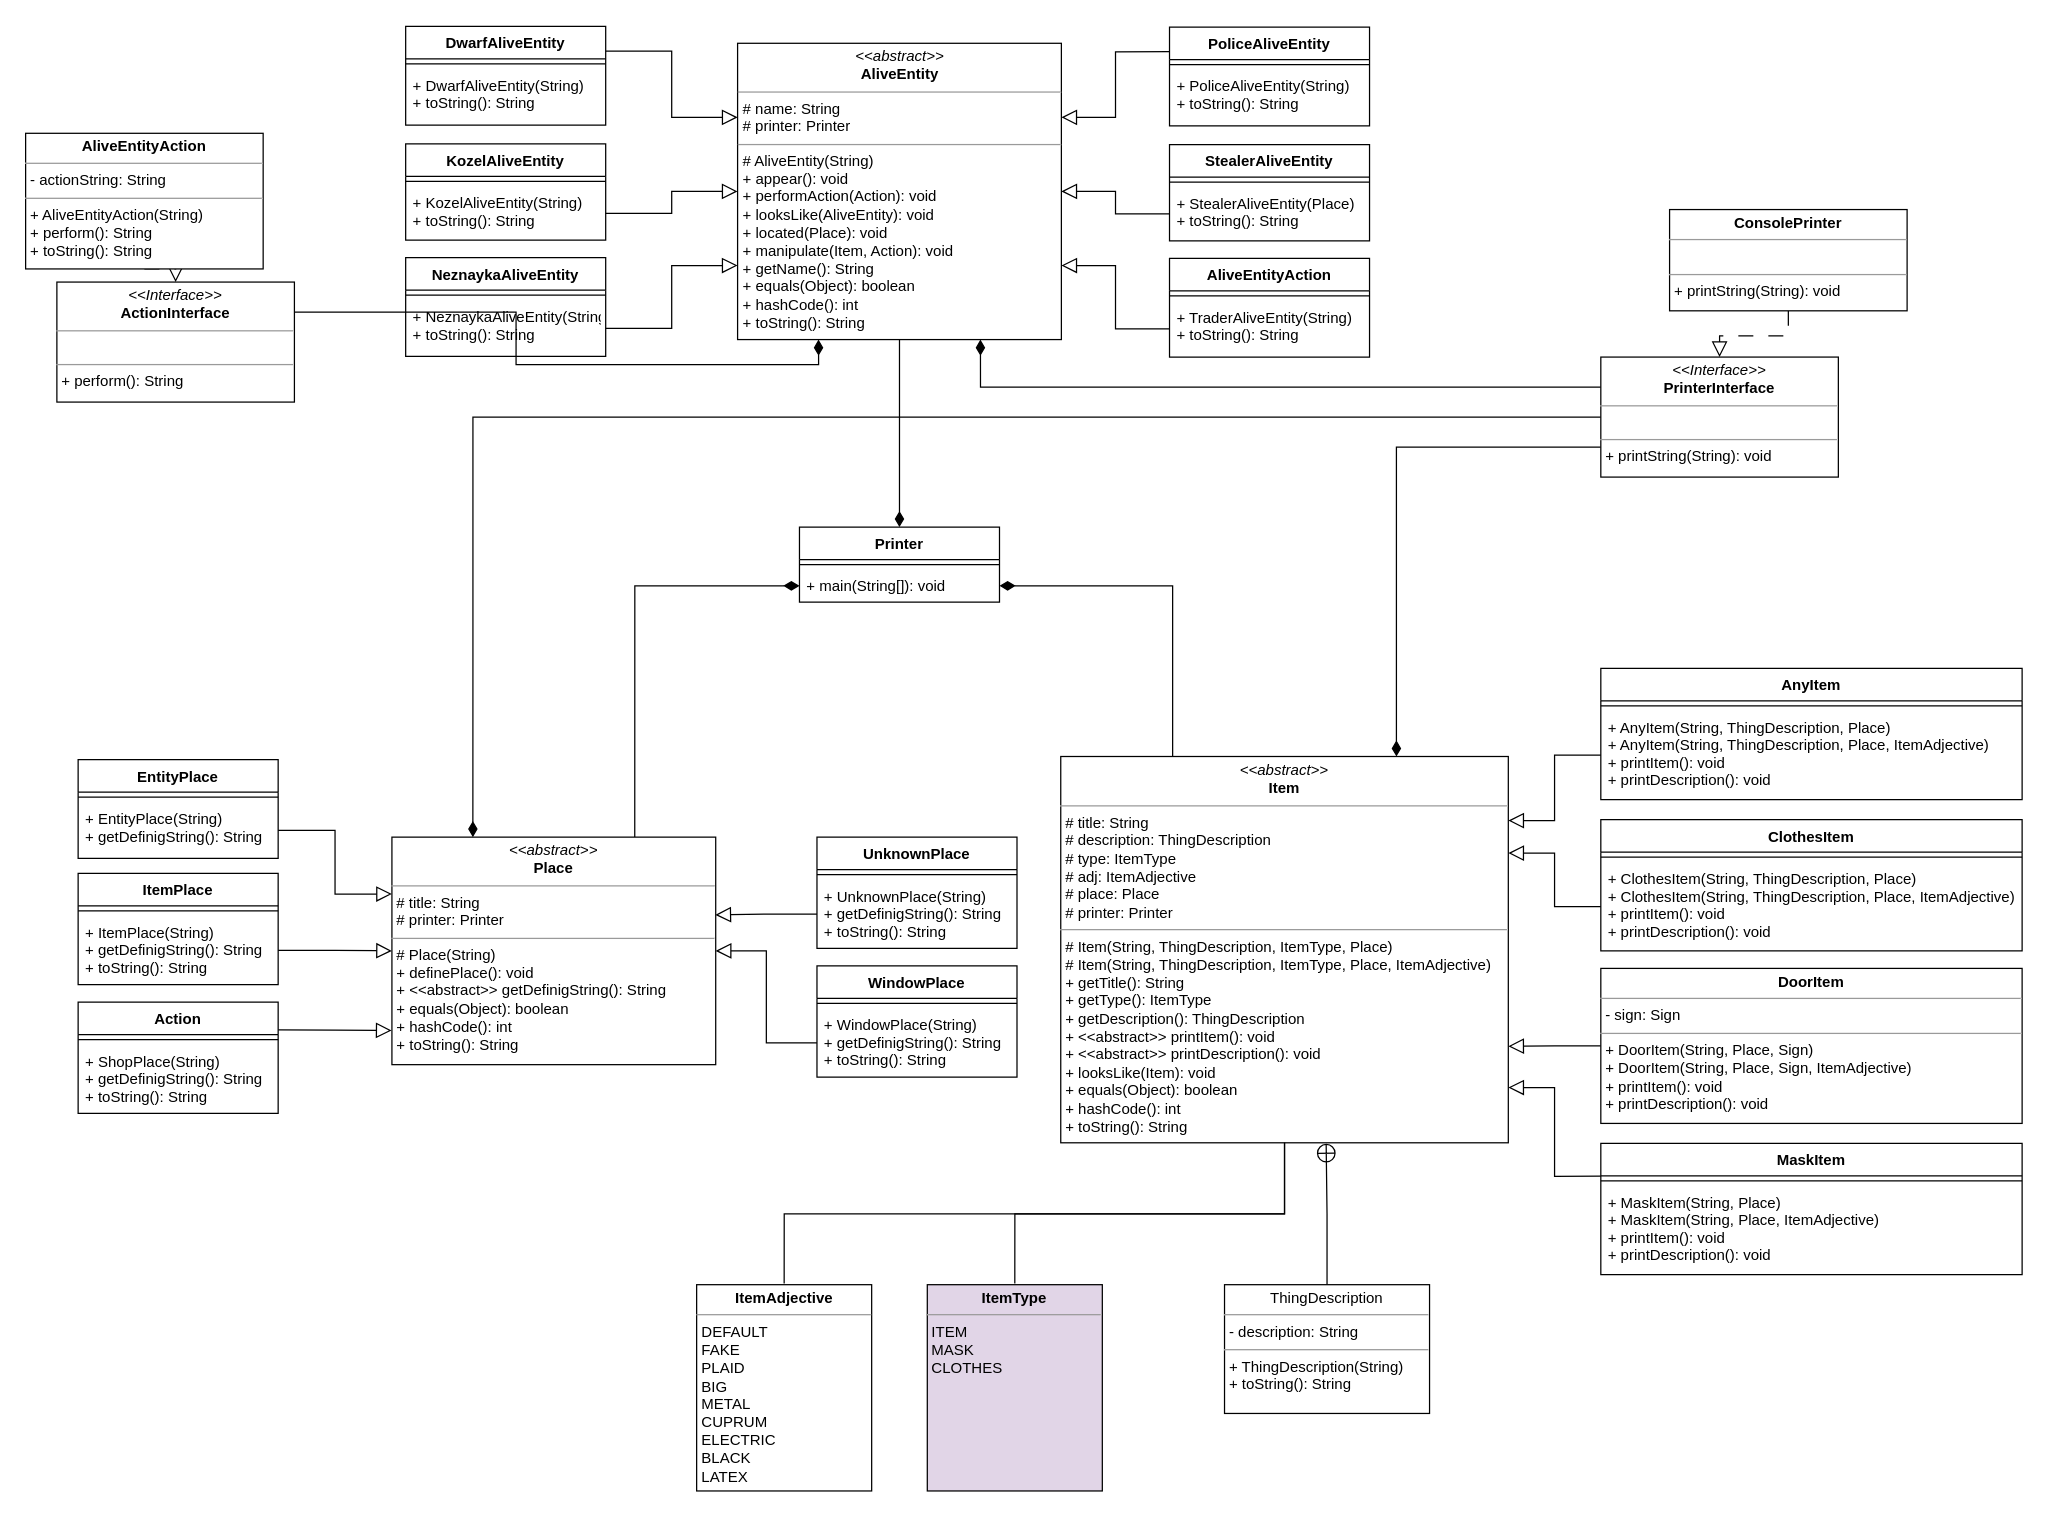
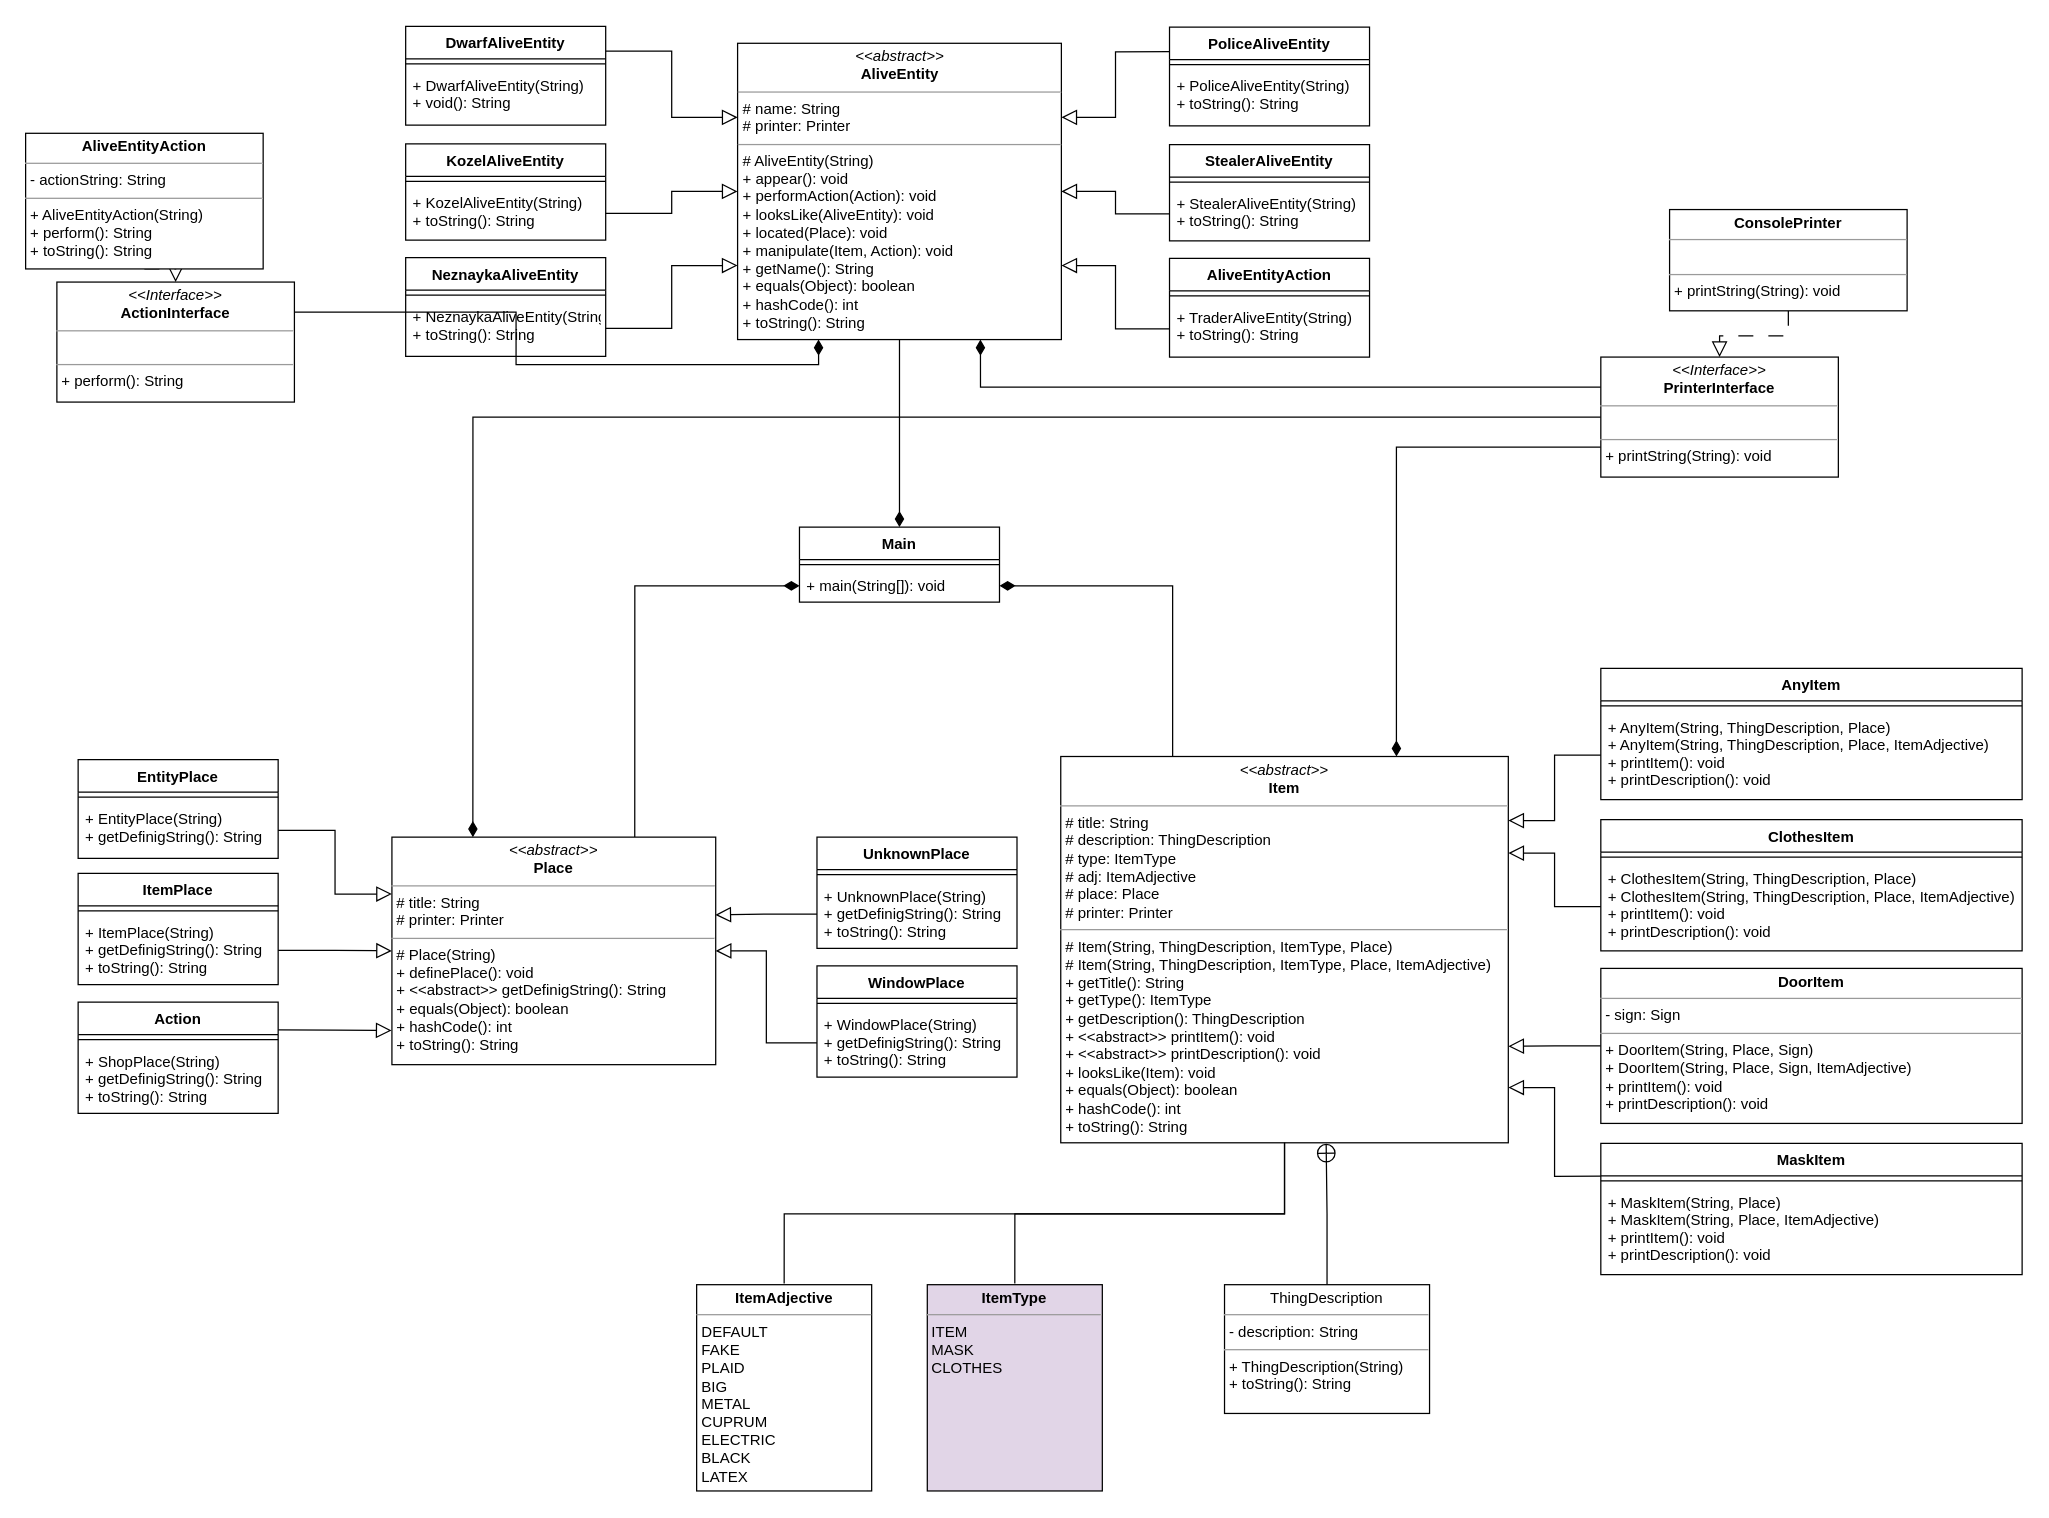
- <mxCell id="52" value="+ DwarfAliveEntity(String)&#10;+ toString(): String" style="text;strokeColor=none;fillColor=none;align=left;verticalAlign=top;spacingLeft=4;spacingRight=4;overflow=hidden;rotatable=0;points=[[0,0.5],[1,0.5]];portConstraint=eastwest;" parent="50" vertex="1"><mxGeometry y="34" width="160" height="45" as="geometry" /></mxCell>
+ <mxCell id="52" value="+ DwarfAliveEntity(String)&#10;+ void(): String" style="text;strokeColor=none;fillColor=none;align=left;verticalAlign=top;spacingLeft=4;spacingRight=4;overflow=hidden;rotatable=0;points=[[0,0.5],[1,0.5]];portConstraint=eastwest;" parent="50" vertex="1"><mxGeometry y="34" width="160" height="45" as="geometry" /></mxCell>
- <mxCell id="67" value="+ StealerAliveEntity(Place)&#10;+ toString(): String" style="text;strokeColor=none;fillColor=none;align=left;verticalAlign=top;spacingLeft=4;spacingRight=4;overflow=hidden;rotatable=0;points=[[0,0.5],[1,0.5]];portConstraint=eastwest;" parent="65" vertex="1"><mxGeometry y="34" width="160" height="43" as="geometry" /></mxCell>
+ <mxCell id="67" value="+ StealerAliveEntity(String)&#10;+ toString(): String" style="text;strokeColor=none;fillColor=none;align=left;verticalAlign=top;spacingLeft=4;spacingRight=4;overflow=hidden;rotatable=0;points=[[0,0.5],[1,0.5]];portConstraint=eastwest;" parent="65" vertex="1"><mxGeometry y="34" width="160" height="43" as="geometry" /></mxCell>
- <mxCell id="2" value="Printer" style="swimlane;fontStyle=1;align=center;verticalAlign=top;childLayout=stackLayout;horizontal=1;startSize=26;horizontalStack=0;resizeParent=1;resizeParentMax=0;resizeLast=0;collapsible=1;marginBottom=0;" parent="1" vertex="1"><mxGeometry x="639" y="421" width="160" height="60" as="geometry" /></mxCell>
+ <mxCell id="2" value="Main" style="swimlane;fontStyle=1;align=center;verticalAlign=top;childLayout=stackLayout;horizontal=1;startSize=26;horizontalStack=0;resizeParent=1;resizeParentMax=0;resizeLast=0;collapsible=1;marginBottom=0;" parent="1" vertex="1"><mxGeometry x="639" y="421" width="160" height="60" as="geometry" /></mxCell>
